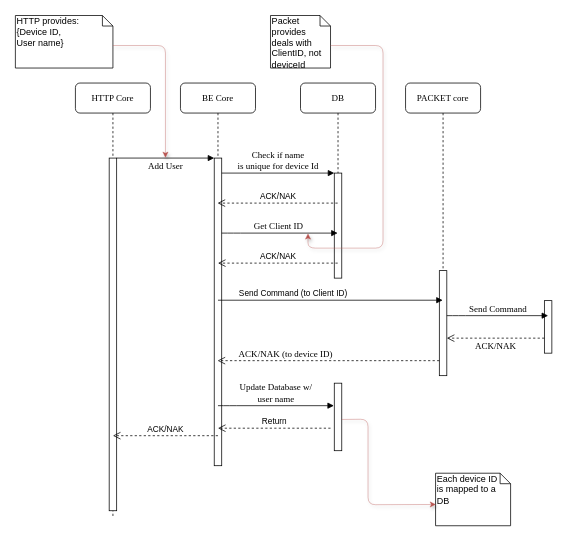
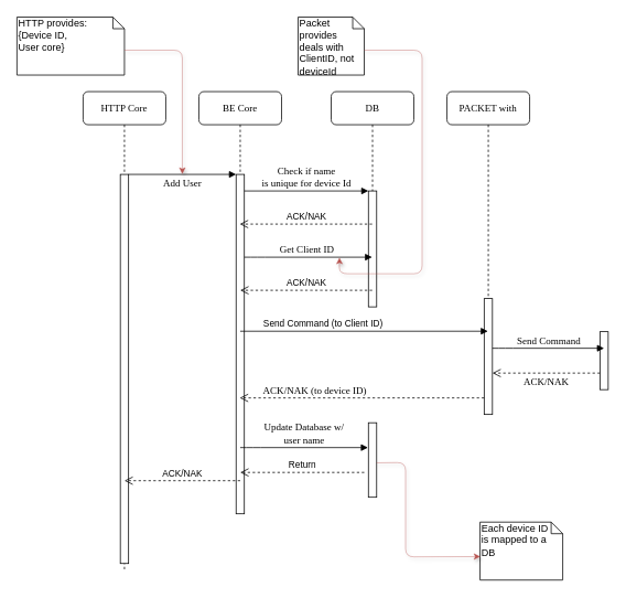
- <mxCell id="26" value="HTTP provides:&lt;br&gt;{Device ID,&lt;br&gt;User name}" style="shape=note;whiteSpace=wrap;html=1;size=14;verticalAlign=top;align=left;spacingTop=-6;" vertex="1" parent="1"><mxGeometry x="20" y="20" width="130" height="70" as="geometry" /></mxCell>
+ <mxCell id="26" value="HTTP provides:&lt;br&gt;{Device ID,&lt;br&gt;User core}" style="shape=note;whiteSpace=wrap;html=1;size=14;verticalAlign=top;align=left;spacingTop=-6;" vertex="1" parent="1"><mxGeometry x="20" y="20" width="130" height="70" as="geometry" /></mxCell>
- <mxCell id="6" value="PACKET core" style="shape=umlLifeline;perimeter=lifelinePerimeter;whiteSpace=wrap;html=1;container=1;collapsible=0;recursiveResize=0;outlineConnect=0;rounded=1;shadow=0;comic=0;labelBackgroundColor=none;strokeWidth=1;fontFamily=Verdana;fontSize=12;align=center;" parent="1" vertex="1"><mxGeometry x="540" y="110" width="100" height="390" as="geometry" /></mxCell>
+ <mxCell id="6" value="PACKET with" style="shape=umlLifeline;perimeter=lifelinePerimeter;whiteSpace=wrap;html=1;container=1;collapsible=0;recursiveResize=0;outlineConnect=0;rounded=1;shadow=0;comic=0;labelBackgroundColor=none;strokeWidth=1;fontFamily=Verdana;fontSize=12;align=center;" parent="1" vertex="1"><mxGeometry x="540" y="110" width="100" height="390" as="geometry" /></mxCell>
